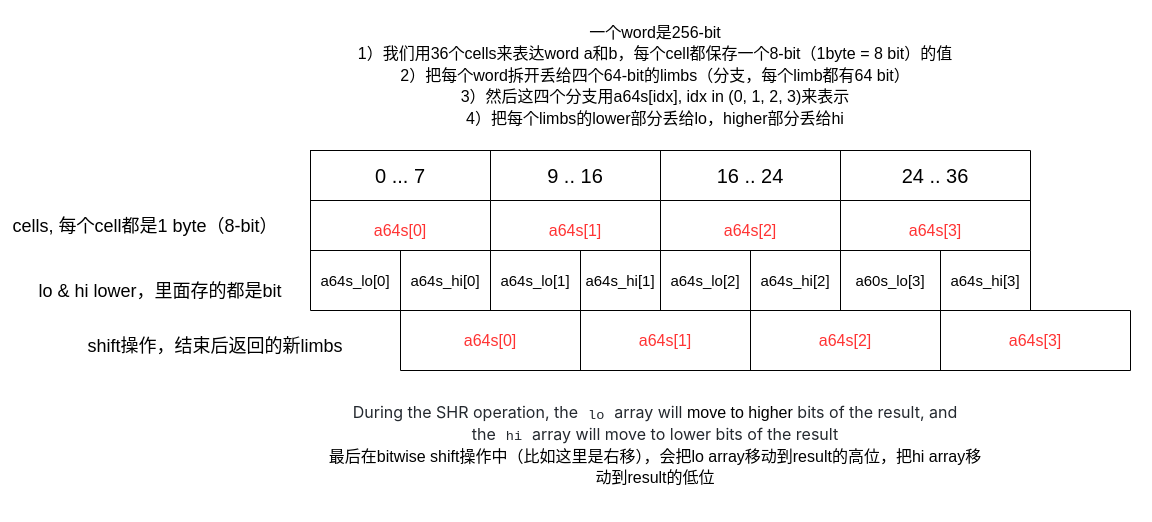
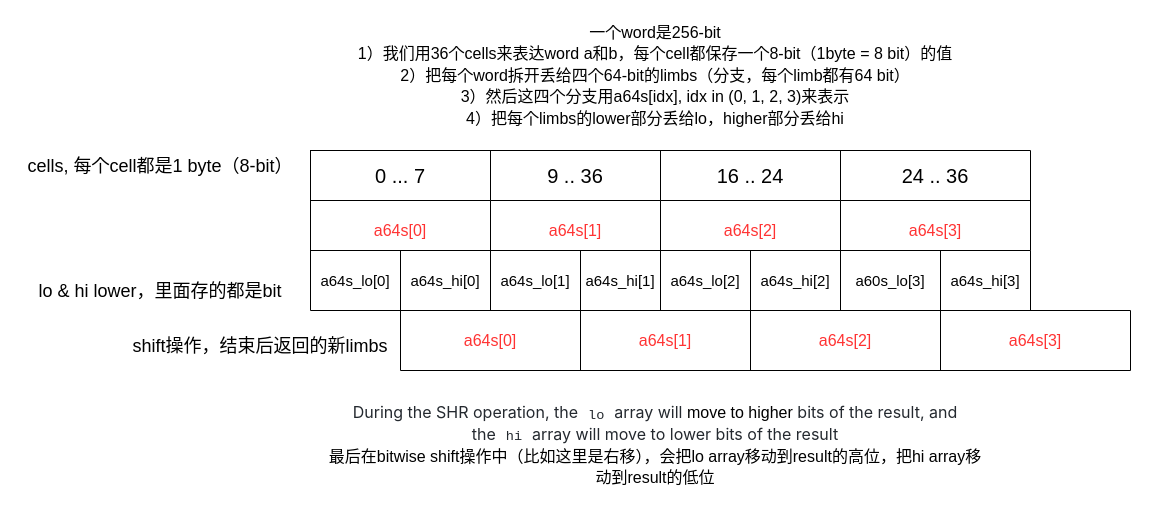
- <mxCell id="5" value="&lt;font style=&quot;font-size: 20px;&quot;&gt;9 .. 16&lt;/font&gt;" style="shape=partialRectangle;html=1;whiteSpace=wrap;connectable=0;fillColor=none;top=0;left=0;bottom=0;right=0;overflow=hidden;" parent="3" vertex="1"><mxGeometry x="180" width="170" height="50" as="geometry"><mxRectangle width="170" height="50" as="alternateBounds" /></mxGeometry></mxCell>
+ <mxCell id="5" value="&lt;font style=&quot;font-size: 20px;&quot;&gt;9 .. 36&lt;/font&gt;" style="shape=partialRectangle;html=1;whiteSpace=wrap;connectable=0;fillColor=none;top=0;left=0;bottom=0;right=0;overflow=hidden;" parent="3" vertex="1"><mxGeometry x="180" width="170" height="50" as="geometry"><mxRectangle width="170" height="50" as="alternateBounds" /></mxGeometry></mxCell>
- <mxCell id="13" value="&lt;font style=&quot;font-size: 18px;&quot;&gt;cells, 每个cell都是1 byte（8-bit）&lt;/font&gt;" style="text;html=1;strokeColor=none;fillColor=none;align=center;verticalAlign=middle;whiteSpace=wrap;rounded=0;fontSize=20;" parent="1" vertex="1"><mxGeometry x="5" y="210" width="280" height="30" as="geometry" /></mxCell>
+ <mxCell id="13" value="&lt;font style=&quot;font-size: 18px;&quot;&gt;cells, 每个cell都是1 byte（8-bit）&lt;/font&gt;" style="text;html=1;strokeColor=none;fillColor=none;align=center;verticalAlign=middle;whiteSpace=wrap;rounded=0;fontSize=20;" parent="1" vertex="1"><mxGeometry x="20" y="150" width="280" height="30" as="geometry" /></mxCell>
- <mxCell id="33" value="&lt;font style=&quot;font-size: 18px;&quot;&gt;shift操作，结束后返回的新limbs&lt;/font&gt;" style="text;html=1;strokeColor=none;fillColor=none;align=center;verticalAlign=middle;whiteSpace=wrap;rounded=0;fontSize=20;" parent="1" vertex="1"><mxGeometry x="75" y="330" width="280" height="30" as="geometry" /></mxCell>
+ <mxCell id="33" value="&lt;font style=&quot;font-size: 18px;&quot;&gt;shift操作，结束后返回的新limbs&lt;/font&gt;" style="text;html=1;strokeColor=none;fillColor=none;align=center;verticalAlign=middle;whiteSpace=wrap;rounded=0;fontSize=20;" parent="1" vertex="1"><mxGeometry x="120" y="330" width="280" height="30" as="geometry" /></mxCell>
